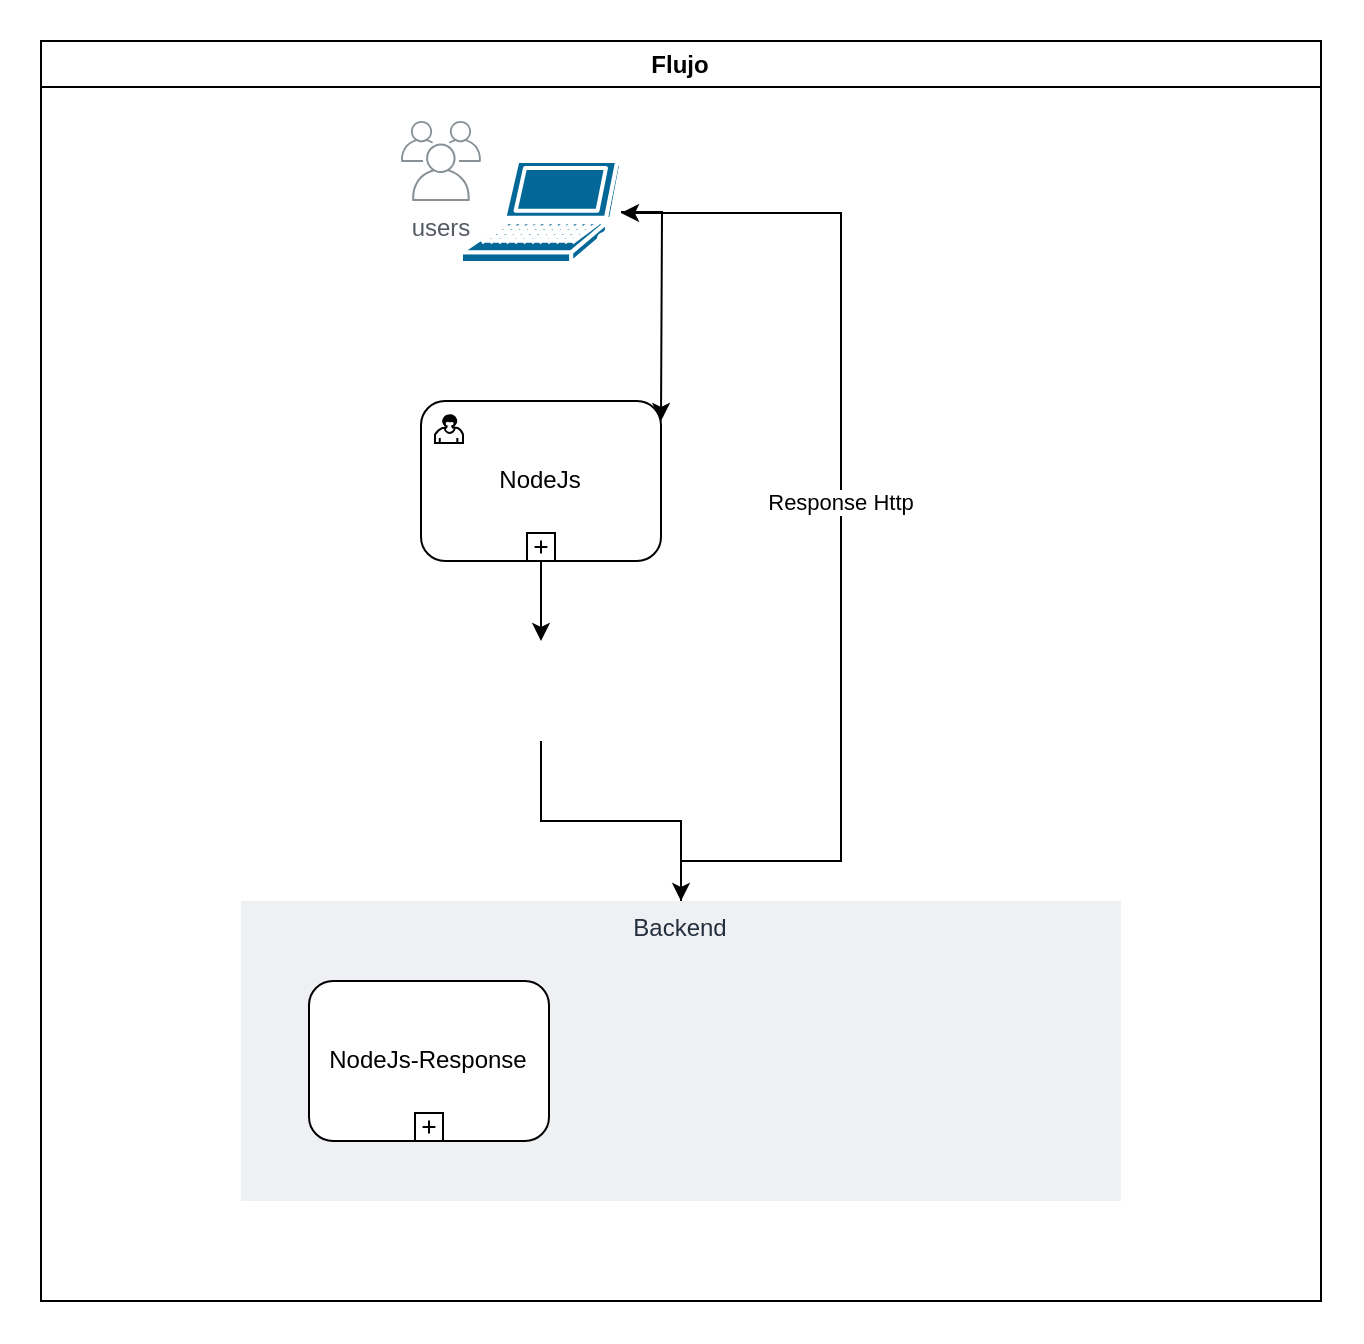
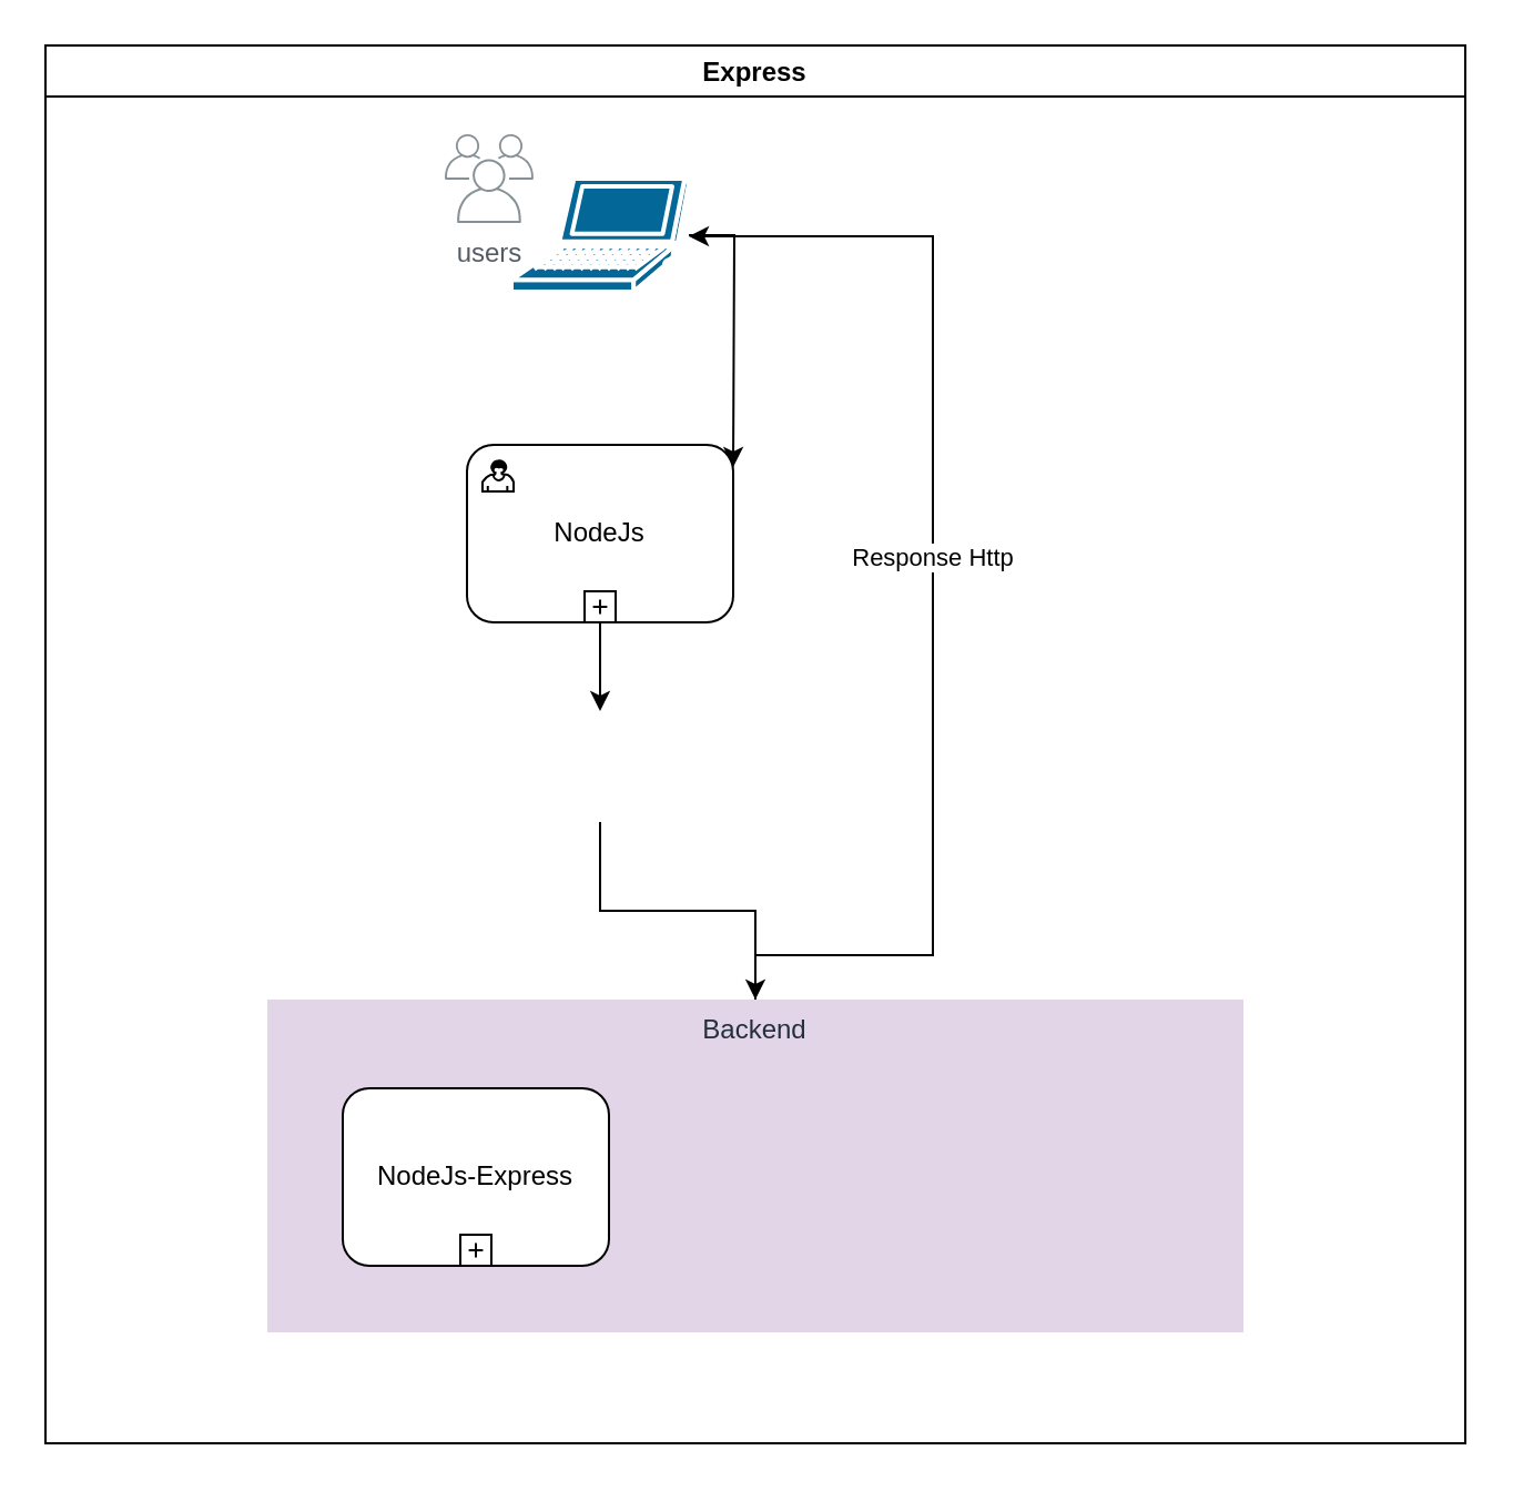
- <mxCell id="2" value="Flujo" style="swimlane;startSize=23;" vertex="1" parent="1"><mxGeometry x="20" y="20" width="640" height="630" as="geometry" /></mxCell>
+ <mxCell id="2" value="Express" style="swimlane;startSize=23;" vertex="1" parent="1"><mxGeometry x="20" y="20" width="640" height="630" as="geometry" /></mxCell>
- <mxCell id="5" value="Backend&#10;" style="fillColor=#EFF0F3;strokeColor=none;dashed=0;verticalAlign=top;fontStyle=0;fontColor=#232F3D;" vertex="1" parent="2"><mxGeometry x="100" y="430" width="440" height="150" as="geometry" /></mxCell>
+ <mxCell id="5" value="Backend&#10;" style="fillColor=#e1d5e7;strokeColor=none;dashed=0;verticalAlign=top;fontStyle=0;fontColor=#232F3D;" vertex="1" parent="2"><mxGeometry x="100" y="430" width="440" height="150" as="geometry" /></mxCell>
- <mxCell id="15" value="&lt;div&gt;NodeJs-Response&lt;/div&gt;" style="html=1;whiteSpace=wrap;rounded=1;dropTarget=0;" vertex="1" parent="2"><mxGeometry x="134" y="470" width="120" height="80" as="geometry" /></mxCell>
+ <mxCell id="15" value="&lt;div&gt;NodeJs-Express&lt;/div&gt;" style="html=1;whiteSpace=wrap;rounded=1;dropTarget=0;" vertex="1" parent="2"><mxGeometry x="134" y="470" width="120" height="80" as="geometry" /></mxCell>
